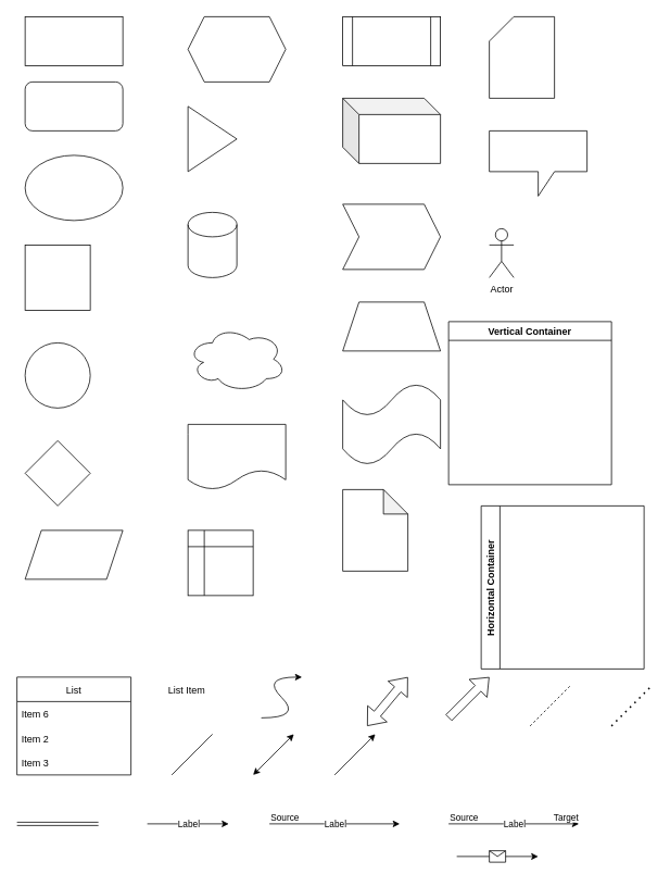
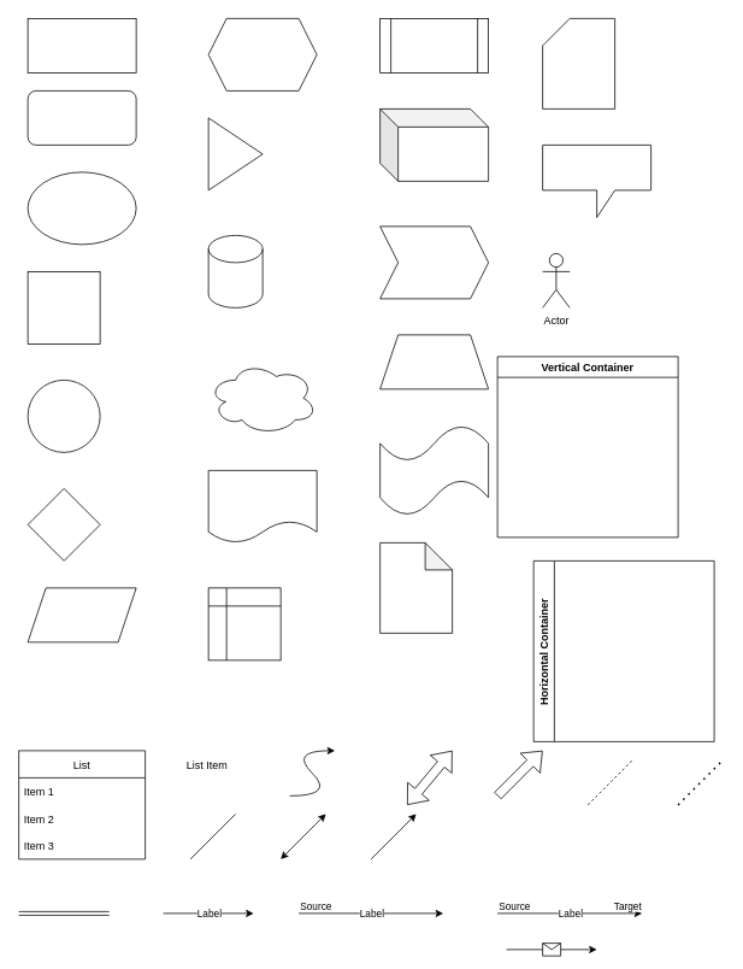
- <mxCell id="27" value="Item 6" style="text;strokeColor=none;fillColor=none;align=left;verticalAlign=middle;spacingLeft=4;spacingRight=4;overflow=hidden;points=[[0,0.5],[1,0.5]];portConstraint=eastwest;rotatable=0;" vertex="1" parent="26"><mxGeometry y="30" width="140" height="30" as="geometry" /></mxCell>
+ <mxCell id="27" value="Item 1" style="text;strokeColor=none;fillColor=none;align=left;verticalAlign=middle;spacingLeft=4;spacingRight=4;overflow=hidden;points=[[0,0.5],[1,0.5]];portConstraint=eastwest;rotatable=0;" vertex="1" parent="26"><mxGeometry y="30" width="140" height="30" as="geometry" /></mxCell>
